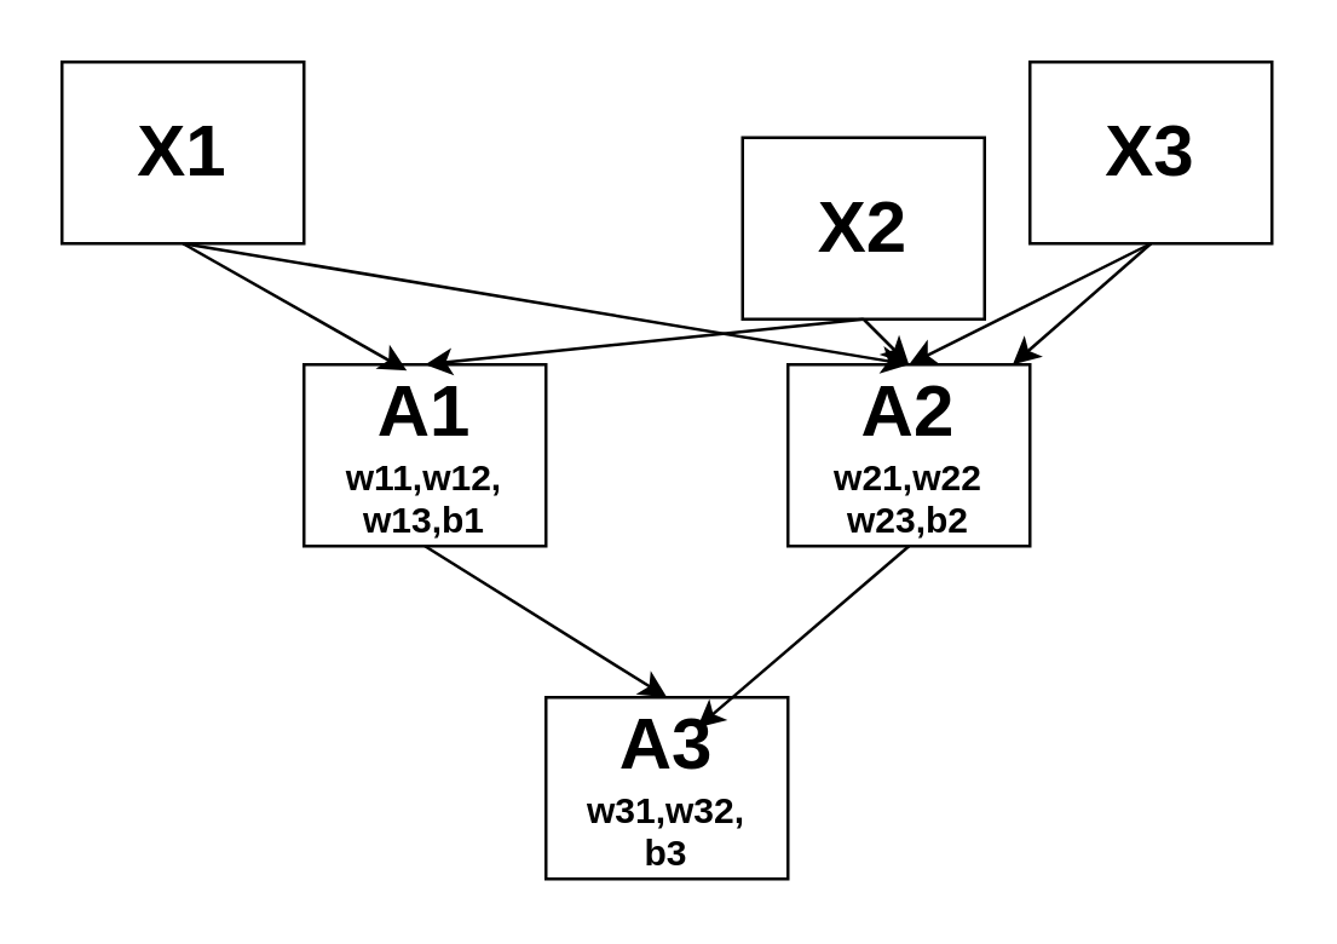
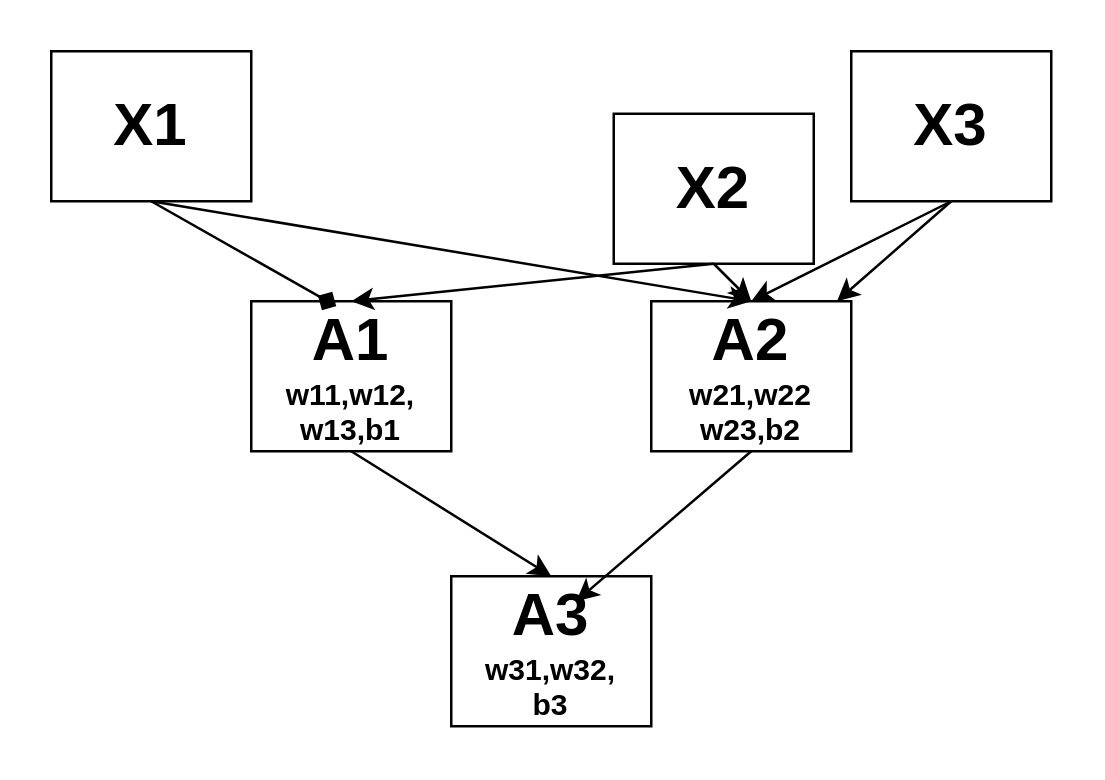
- <mxCell id="8" value="" style="endArrow=classic;html=1;rounded=0;fontSize=24;exitX=0.5;exitY=1;exitDx=0;exitDy=0;entryX=0.425;entryY=0.033;entryDx=0;entryDy=0;entryPerimeter=0;" edge="1" parent="1" source="2" target="6"><mxGeometry width="50" height="50" relative="1" as="geometry"><mxPoint x="380" y="420" as="sourcePoint" /><mxPoint x="430" y="370" as="targetPoint" /></mxGeometry></mxCell>
+ <mxCell id="8" value="" style="endArrow=diamond;html=1;rounded=0;fontSize=24;exitX=0.5;exitY=1;exitDx=0;exitDy=0;entryX=0.425;entryY=0.033;entryDx=0;entryDy=0;entryPerimeter=0;" edge="1" parent="1" source="2" target="6"><mxGeometry width="50" height="50" relative="1" as="geometry"><mxPoint x="380" y="420" as="sourcePoint" /><mxPoint x="430" y="370" as="targetPoint" /></mxGeometry></mxCell>
